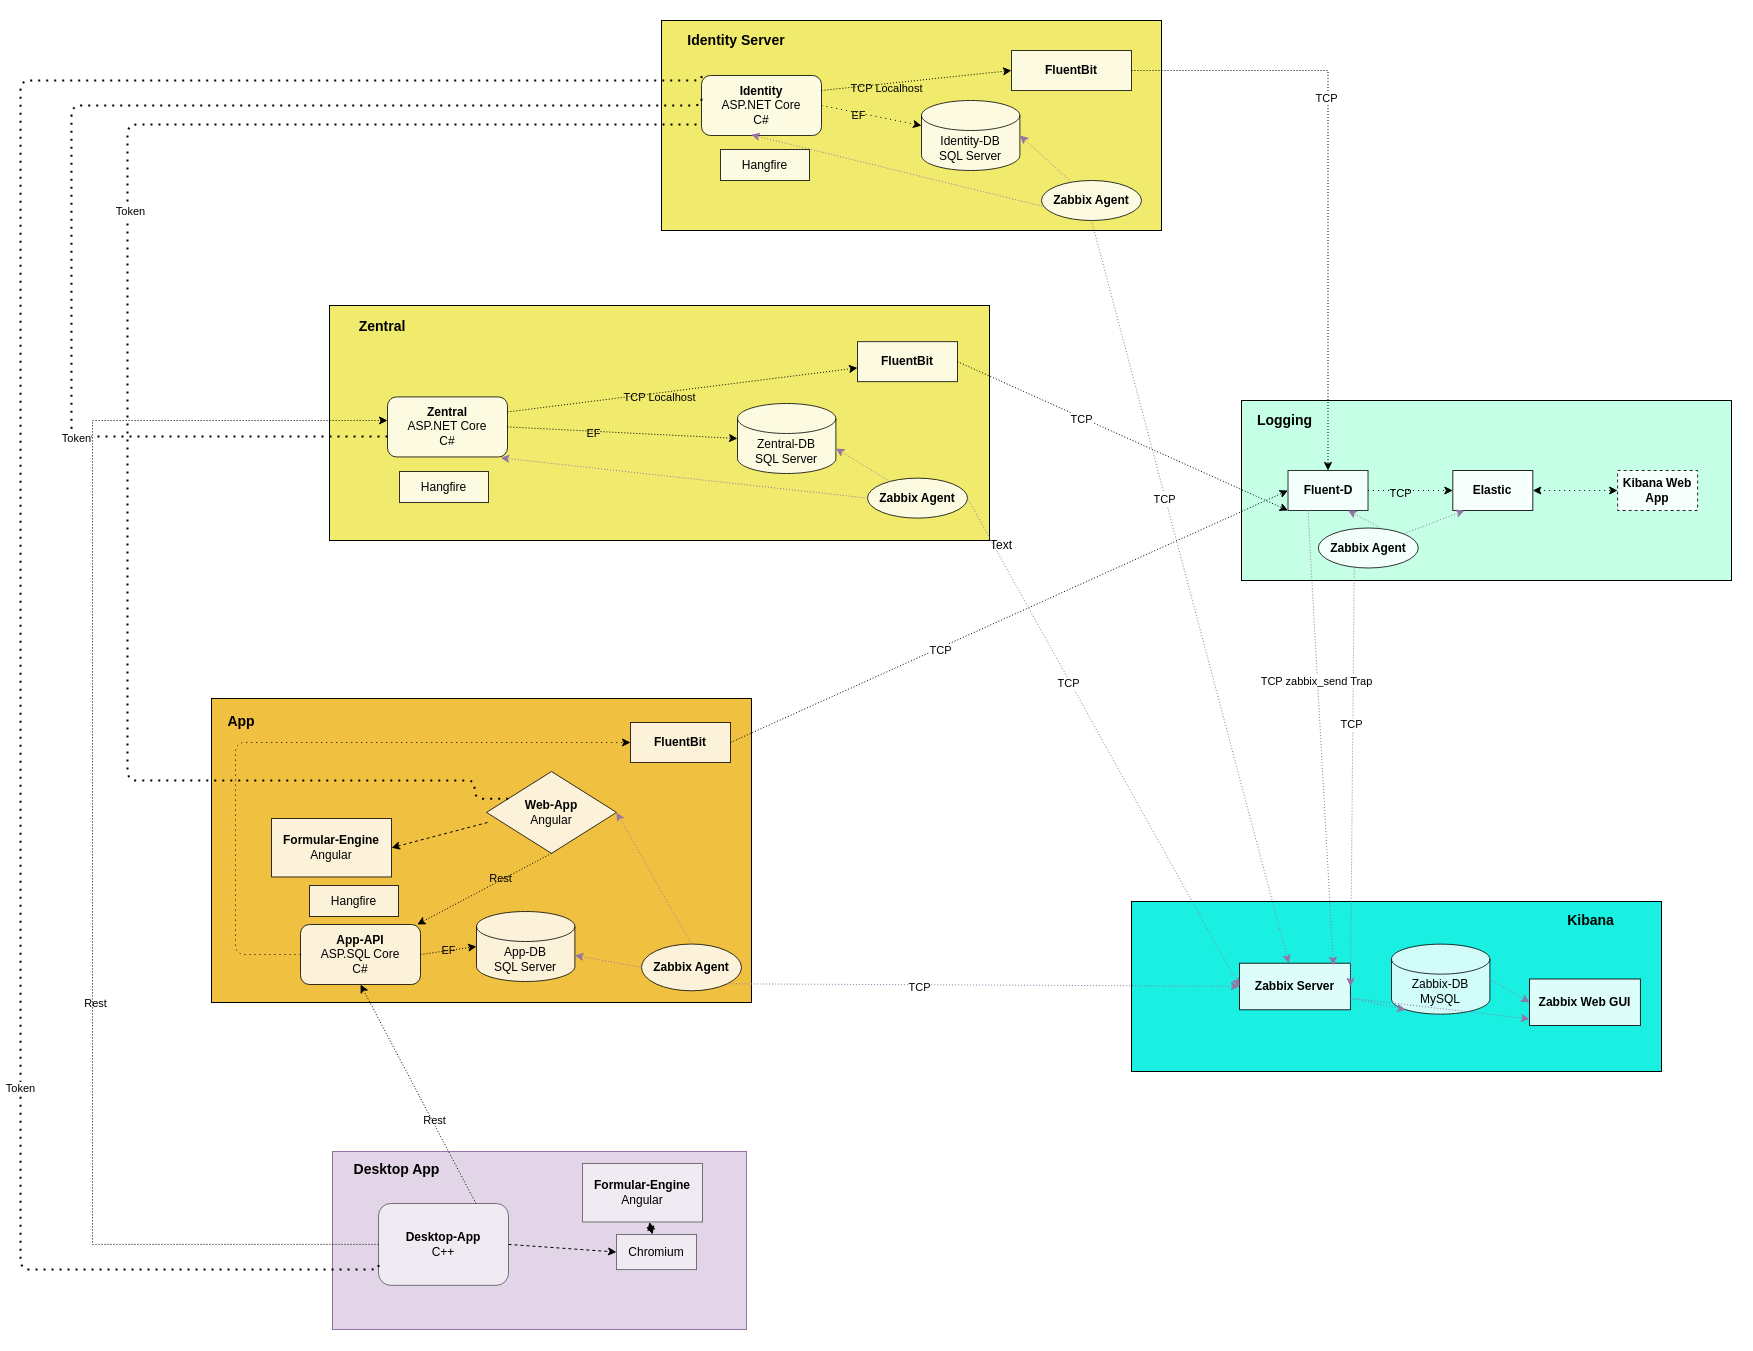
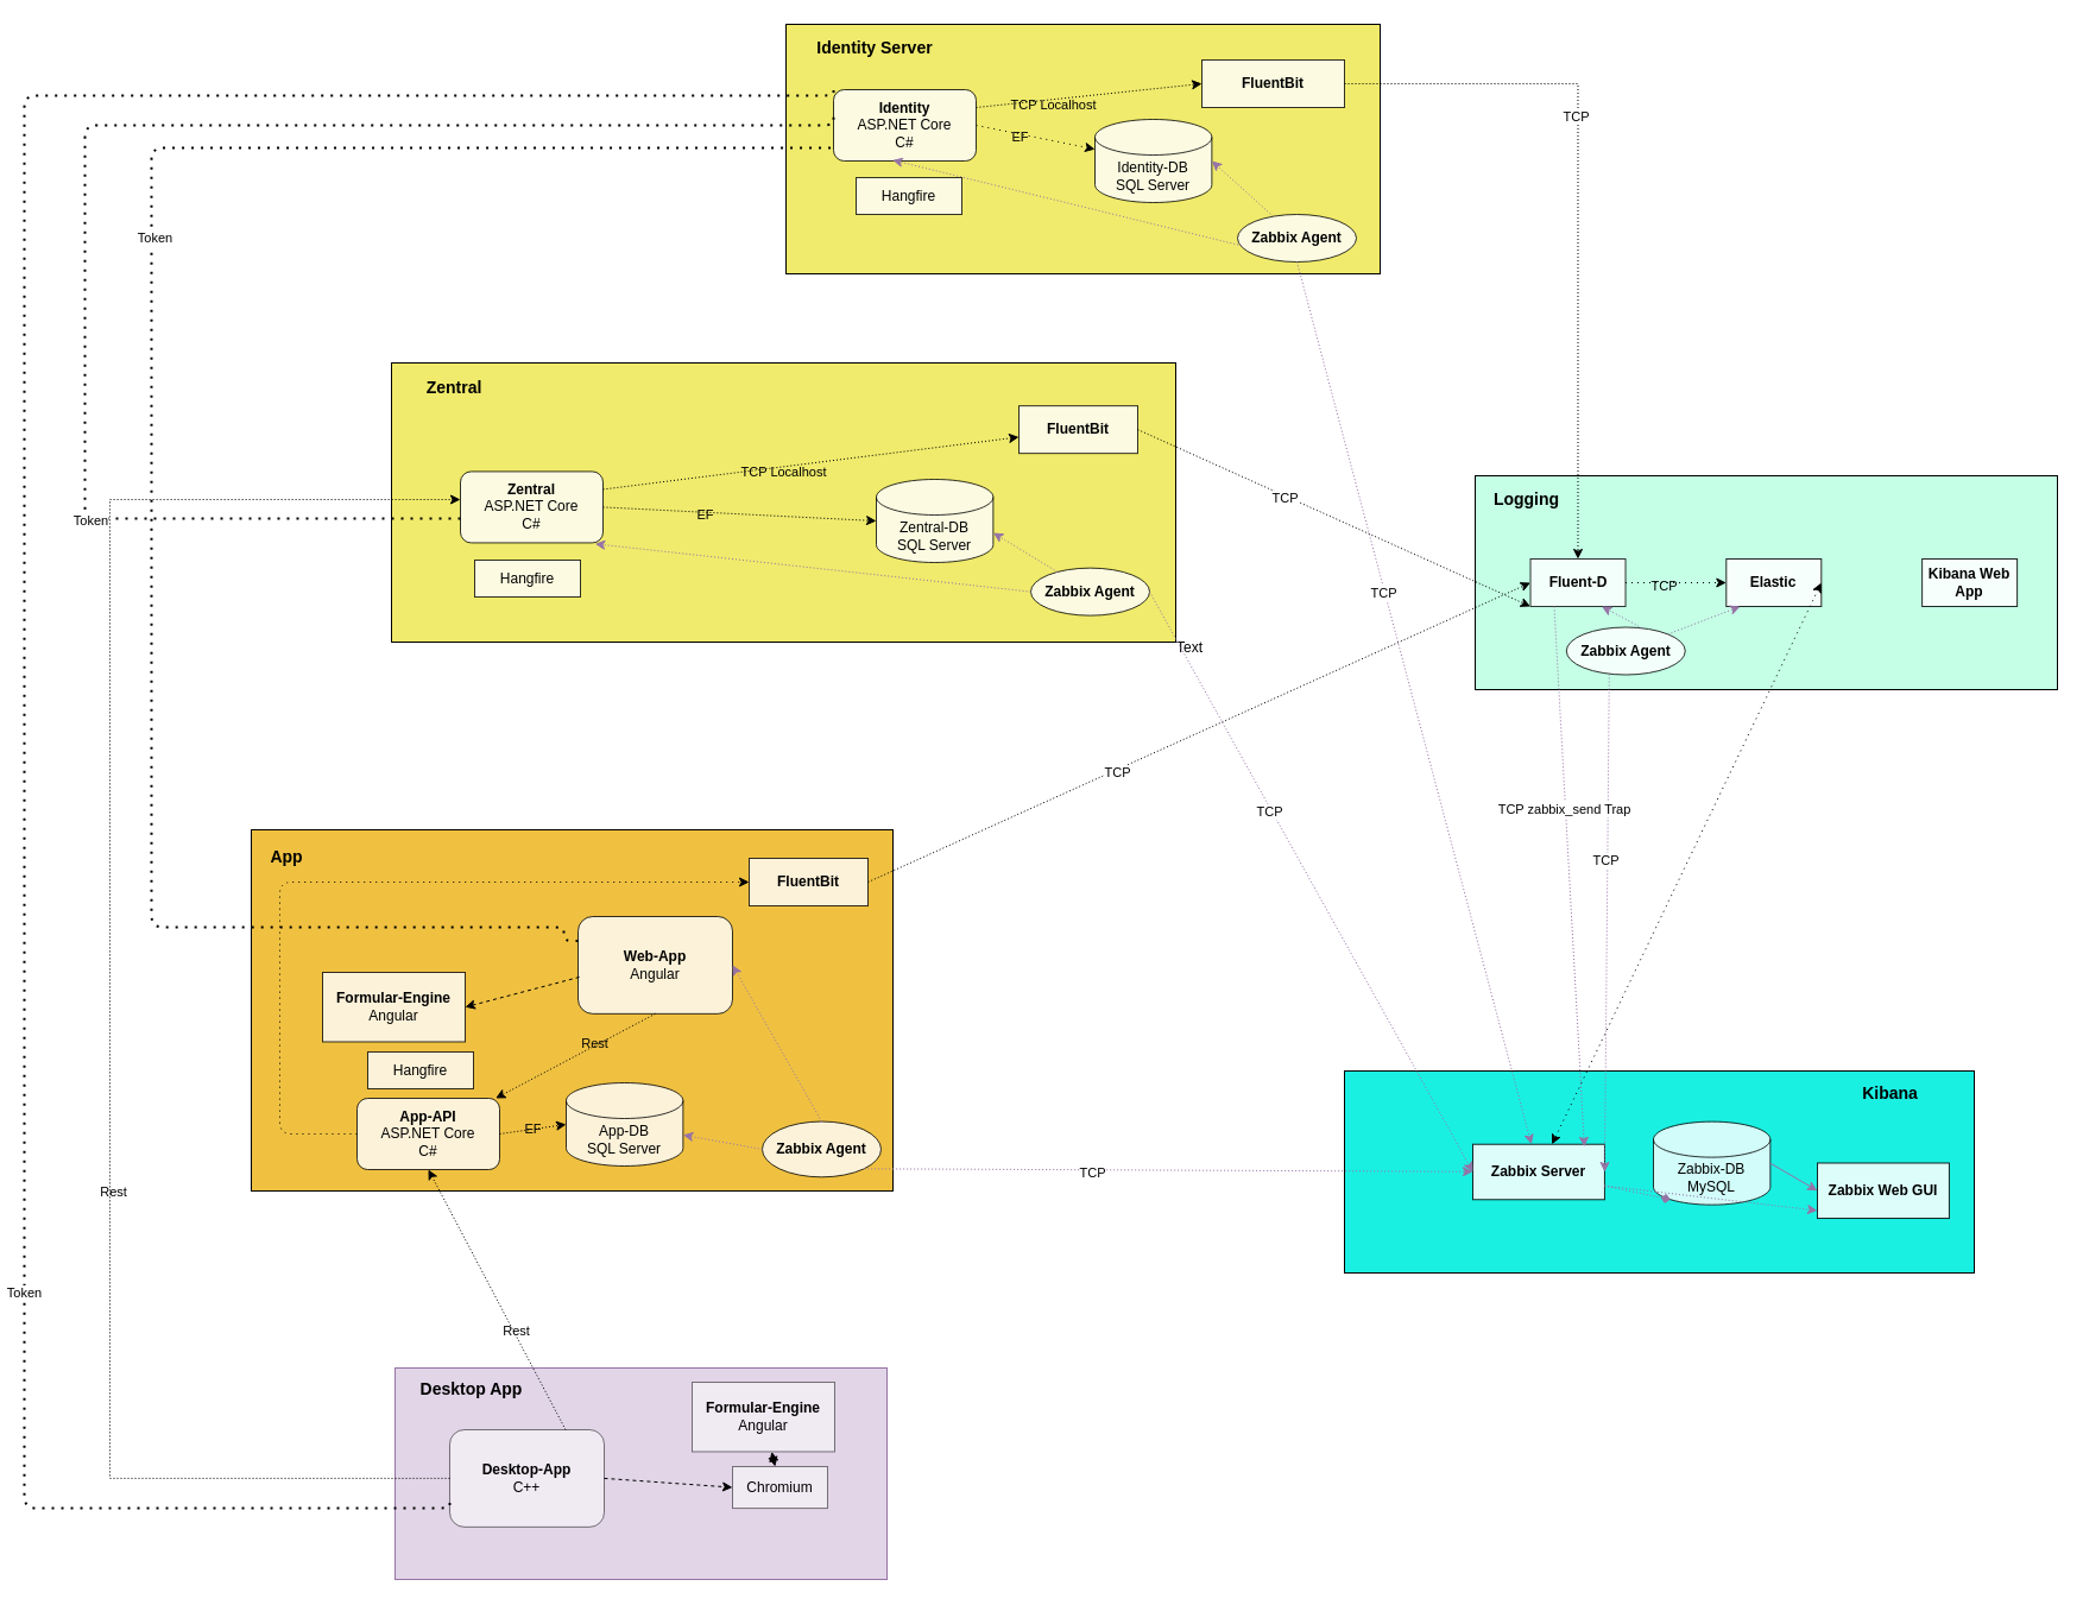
- <mxCell id="83" value="" style="endArrow=classic;startArrow=classic;html=1;dashed=1;dashPattern=1 4;exitX=1;exitY=0.5;exitDx=0;exitDy=0;entryX=0;entryY=0.5;entryDx=0;entryDy=0;" parent="1" source="62" target="63" edge="1"><mxGeometry width="50" height="50" relative="1" as="geometry"><mxPoint x="1544" y="581" as="sourcePoint" /><mxPoint x="1594" y="531" as="targetPoint" /></mxGeometry></mxCell>
+ <mxCell id="83" value="" style="endArrow=classic;startArrow=classic;html=1;dashed=1;dashPattern=1 4;exitX=1;exitY=0.5;exitDx=0;exitDy=0;" parent="1" source="62" target="58" edge="1"><mxGeometry width="50" height="50" relative="1" as="geometry"><mxPoint x="1544" y="581" as="sourcePoint" /><mxPoint x="1594" y="531" as="targetPoint" /></mxGeometry></mxCell>
- <mxCell id="63" value="&lt;b&gt;Kibana Web App&lt;/b&gt;" style="rounded=0;whiteSpace=wrap;html=1;opacity=85;dashed=1;" parent="1" vertex="1"><mxGeometry x="1617.12" y="470" width="80" height="40" as="geometry" /></mxCell>
+ <mxCell id="63" value="&lt;b&gt;Kibana Web App&lt;/b&gt;" style="rounded=0;whiteSpace=wrap;html=1;opacity=85;" parent="1" vertex="1"><mxGeometry x="1617.12" y="470" width="80" height="40" as="geometry" /></mxCell>
- <mxCell id="26" value="&lt;b&gt;Web-App&lt;/b&gt;&lt;br&gt;Angular" style="rhombus;whiteSpace=wrap;html=1;opacity=80;" parent="24" vertex="1"><mxGeometry x="275" y="73.002" width="130" height="81.846" as="geometry" /></mxCell>
+ <mxCell id="26" value="&lt;b&gt;Web-App&lt;/b&gt;&lt;br&gt;Angular" style="rounded=1;whiteSpace=wrap;html=1;opacity=80;" parent="24" vertex="1"><mxGeometry x="275" y="73.002" width="130" height="81.846" as="geometry" /></mxCell>
- <mxCell id="32" value="&lt;b&gt;App-API&lt;/b&gt;&lt;br&gt;ASP.SQL Core&lt;br&gt;C#" style="rounded=1;whiteSpace=wrap;html=1;opacity=80;" parent="24" vertex="1"><mxGeometry x="89" y="226" width="120" height="60" as="geometry" /></mxCell>
+ <mxCell id="32" value="&lt;b&gt;App-API&lt;/b&gt;&lt;br&gt;ASP.NET Core&lt;br&gt;C#" style="rounded=1;whiteSpace=wrap;html=1;opacity=80;" parent="24" vertex="1"><mxGeometry x="89" y="226" width="120" height="60" as="geometry" /></mxCell>
- <mxCell id="74" style="edgeStyle=none;rounded=0;orthogonalLoop=1;jettySize=auto;html=1;exitX=1;exitY=0.5;exitDx=0;exitDy=0;fillColor=#e1d5e7;strokeColor=#9673a6;dashed=1;dashPattern=1 2;exitPerimeter=0;entryX=0;entryY=0.5;entryDx=0;entryDy=0;" parent="1" source="71" target="72" edge="1"><mxGeometry relative="1" as="geometry"><mxPoint x="1359.943" y="985.129" as="sourcePoint" /><mxPoint x="1519" y="988.5" as="targetPoint" /></mxGeometry></mxCell>
+ <mxCell id="74" style="edgeStyle=none;rounded=0;orthogonalLoop=1;jettySize=auto;html=1;exitX=1;exitY=0.5;exitDx=0;exitDy=0;fillColor=#e1d5e7;strokeColor=#9673a6;dashed=0;dashPattern=1 2;exitPerimeter=0;entryX=0;entryY=0.5;entryDx=0;entryDy=0;" parent="1" source="71" target="72" edge="1"><mxGeometry relative="1" as="geometry"><mxPoint x="1359.943" y="985.129" as="sourcePoint" /><mxPoint x="1519" y="988.5" as="targetPoint" /></mxGeometry></mxCell>
- <mxCell id="73" style="edgeStyle=none;rounded=0;orthogonalLoop=1;jettySize=auto;html=1;exitX=1;exitY=0.75;exitDx=0;exitDy=0;entryX=0.145;entryY=1;entryDx=0;entryDy=-4.35;fillColor=#e1d5e7;strokeColor=#9673a6;dashed=1;dashPattern=1 2;entryPerimeter=0;" parent="1" source="58" target="71" edge="1"><mxGeometry relative="1" as="geometry"><mxPoint x="1651.79" y="605.52" as="sourcePoint" /><mxPoint x="1359.943" y="973.497" as="targetPoint" /></mxGeometry></mxCell>
+ <mxCell id="73" style="edgeStyle=none;rounded=0;orthogonalLoop=1;jettySize=auto;html=1;exitX=1;exitY=0.75;exitDx=0;exitDy=0;entryX=0.145;entryY=1;entryDx=0;entryDy=-4.35;fillColor=#e1d5e7;strokeColor=#9673a6;dashed=1;dashPattern=1 2;entryPerimeter=0;endArrow=diamond;" parent="1" source="58" target="71" edge="1"><mxGeometry relative="1" as="geometry"><mxPoint x="1651.79" y="605.52" as="sourcePoint" /><mxPoint x="1359.943" y="973.497" as="targetPoint" /></mxGeometry></mxCell>
